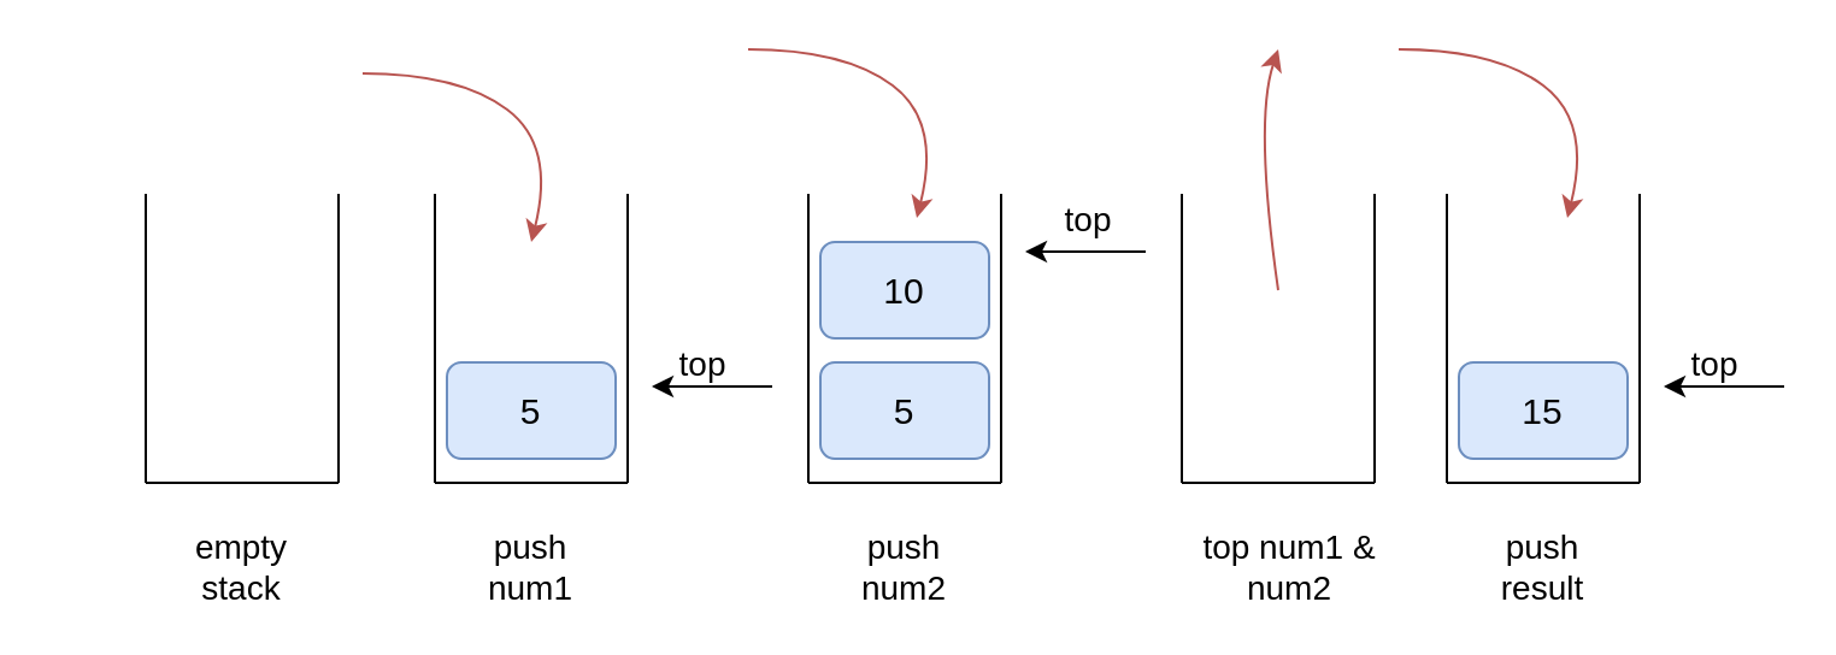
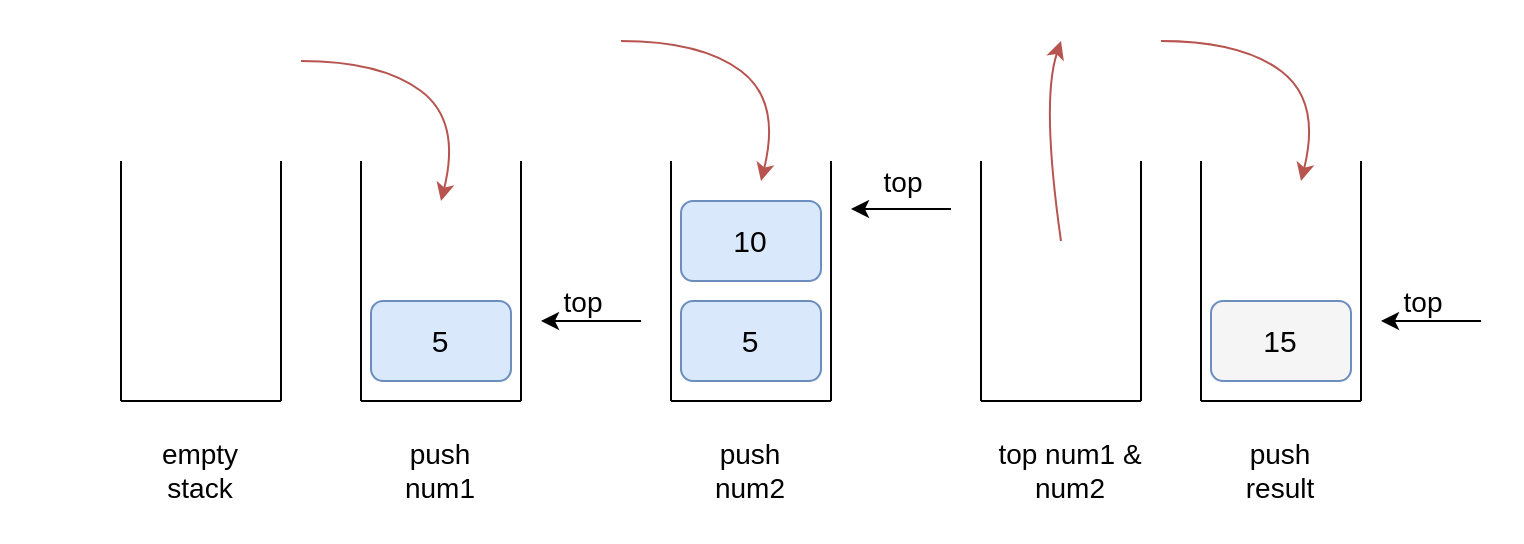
- <mxCell id="31" value="15" style="rounded=1;whiteSpace=wrap;html=1;fontSize=15;fillColor=#dae8fc;strokeColor=#6c8ebf;" parent="1" vertex="1"><mxGeometry x="605" y="150" width="70" height="40" as="geometry" /></mxCell>
+ <mxCell id="31" value="15" style="rounded=1;whiteSpace=wrap;html=1;fontSize=15;fillColor=#f5f5f5;strokeColor=#6c8ebf;" parent="1" vertex="1"><mxGeometry x="605" y="150" width="70" height="40" as="geometry" /></mxCell>
